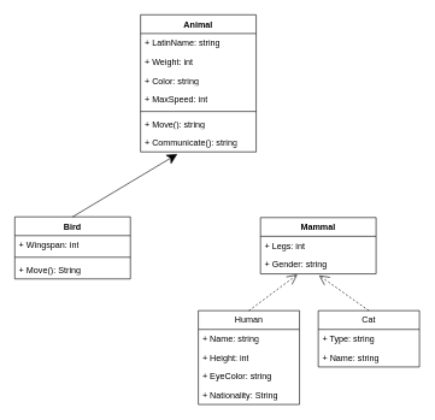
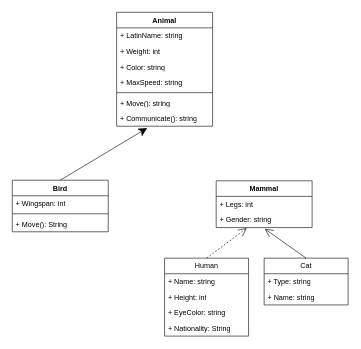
- <mxCell id="6" value="+ MaxSpeed: int" style="text;strokeColor=none;fillColor=none;align=left;verticalAlign=top;spacingLeft=4;spacingRight=4;overflow=hidden;rotatable=0;points=[[0,0.5],[1,0.5]];portConstraint=eastwest;whiteSpace=wrap;html=1;" vertex="1" parent="2"><mxGeometry y="104" width="160" height="26" as="geometry" /></mxCell>
+ <mxCell id="6" value="+ MaxSpeed: string" style="text;strokeColor=none;fillColor=none;align=left;verticalAlign=top;spacingLeft=4;spacingRight=4;overflow=hidden;rotatable=0;points=[[0,0.5],[1,0.5]];portConstraint=eastwest;whiteSpace=wrap;html=1;" vertex="1" parent="2"><mxGeometry y="104" width="160" height="26" as="geometry" /></mxCell>
- <mxCell id="26" value="" style="endArrow=open;endFill=1;endSize=12;html=1;rounded=0;entryX=0.506;entryY=1.077;entryDx=0;entryDy=0;entryPerimeter=0;exitX=0.5;exitY=0;exitDx=0;exitDy=0;dashed=1;" edge="1" parent="1" source="22" target="16"><mxGeometry width="160" relative="1" as="geometry"><mxPoint x="230" y="310" as="sourcePoint" /><mxPoint x="390" y="310" as="targetPoint" /></mxGeometry></mxCell>
+ <mxCell id="26" value="" style="endArrow=open;endFill=1;endSize=12;html=1;rounded=0;entryX=0.506;entryY=1.077;entryDx=0;entryDy=0;entryPerimeter=0;exitX=0.5;exitY=0;exitDx=0;exitDy=0;" edge="1" parent="1" source="22" target="16"><mxGeometry width="160" relative="1" as="geometry"><mxPoint x="230" y="310" as="sourcePoint" /><mxPoint x="390" y="310" as="targetPoint" /></mxGeometry></mxCell>
